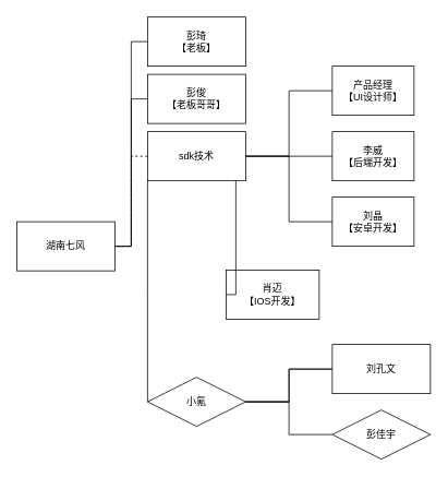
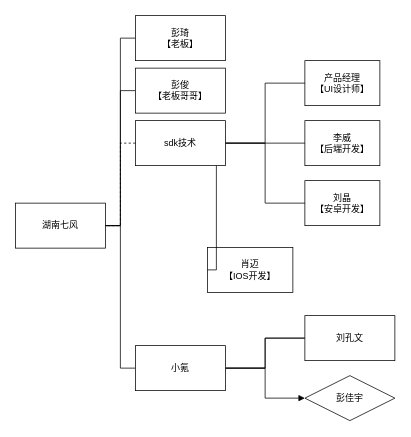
- <mxCell id="17" style="edgeStyle=elbowEdgeStyle;rounded=0;orthogonalLoop=1;jettySize=auto;html=1;startArrow=none;endArrow=none;exitX=0;exitY=0.5;exitDx=0;exitDy=0;" edge="1" target="11" source="21" parent="1"><mxGeometry relative="1" as="geometry"><mxPoint x="859" y="330" as="sourcePoint" /><mxPoint x="350" y="270" as="targetPoint" /></mxGeometry></mxCell>
+ <mxCell id="17" style="edgeStyle=elbowEdgeStyle;rounded=0;orthogonalLoop=1;jettySize=auto;html=1;startArrow=none;endArrow=none;exitX=0;exitY=0.5;exitDx=0;exitDy=0;entryX=1;entryY=0.5;entryDx=0;entryDy=0;" edge="1" target="10" source="21" parent="1"><mxGeometry relative="1" as="geometry"><mxPoint x="859" y="330" as="sourcePoint" /><mxPoint x="350" y="270" as="targetPoint" /></mxGeometry></mxCell>
- <mxCell id="21" value="小氪" style="rhombus;whiteSpace=wrap;html=1;align=center;treeFolding=1;treeMoving=1;newEdgeStyle={&quot;edgeStyle&quot;:&quot;elbowEdgeStyle&quot;,&quot;startArrow&quot;:&quot;none&quot;,&quot;endArrow&quot;:&quot;none&quot;};" vertex="1" parent="1"><mxGeometry x="180" y="460" width="120" height="60" as="geometry" /></mxCell>
+ <mxCell id="21" value="小氪" style="whiteSpace=wrap;html=1;align=center;treeFolding=1;treeMoving=1;newEdgeStyle={&quot;edgeStyle&quot;:&quot;elbowEdgeStyle&quot;,&quot;startArrow&quot;:&quot;none&quot;,&quot;endArrow&quot;:&quot;none&quot;};" vertex="1" parent="1"><mxGeometry x="180" y="460" width="120" height="60" as="geometry" /></mxCell>
- <mxCell id="20" style="edgeStyle=elbowEdgeStyle;rounded=0;orthogonalLoop=1;jettySize=auto;html=1;startArrow=none;endArrow=none;exitX=1;exitY=0.5;exitDx=0;exitDy=0;entryX=0;entryY=0.5;entryDx=0;entryDy=0;" edge="1" parent="1" source="21" target="23"><mxGeometry relative="1" as="geometry" /></mxCell>
+ <mxCell id="20" style="edgeStyle=elbowEdgeStyle;rounded=0;orthogonalLoop=1;jettySize=auto;html=1;startArrow=none;endArrow=block;exitX=1;exitY=0.5;exitDx=0;exitDy=0;entryX=0;entryY=0.5;entryDx=0;entryDy=0;" edge="1" parent="1" source="21" target="23"><mxGeometry relative="1" as="geometry" /></mxCell>
